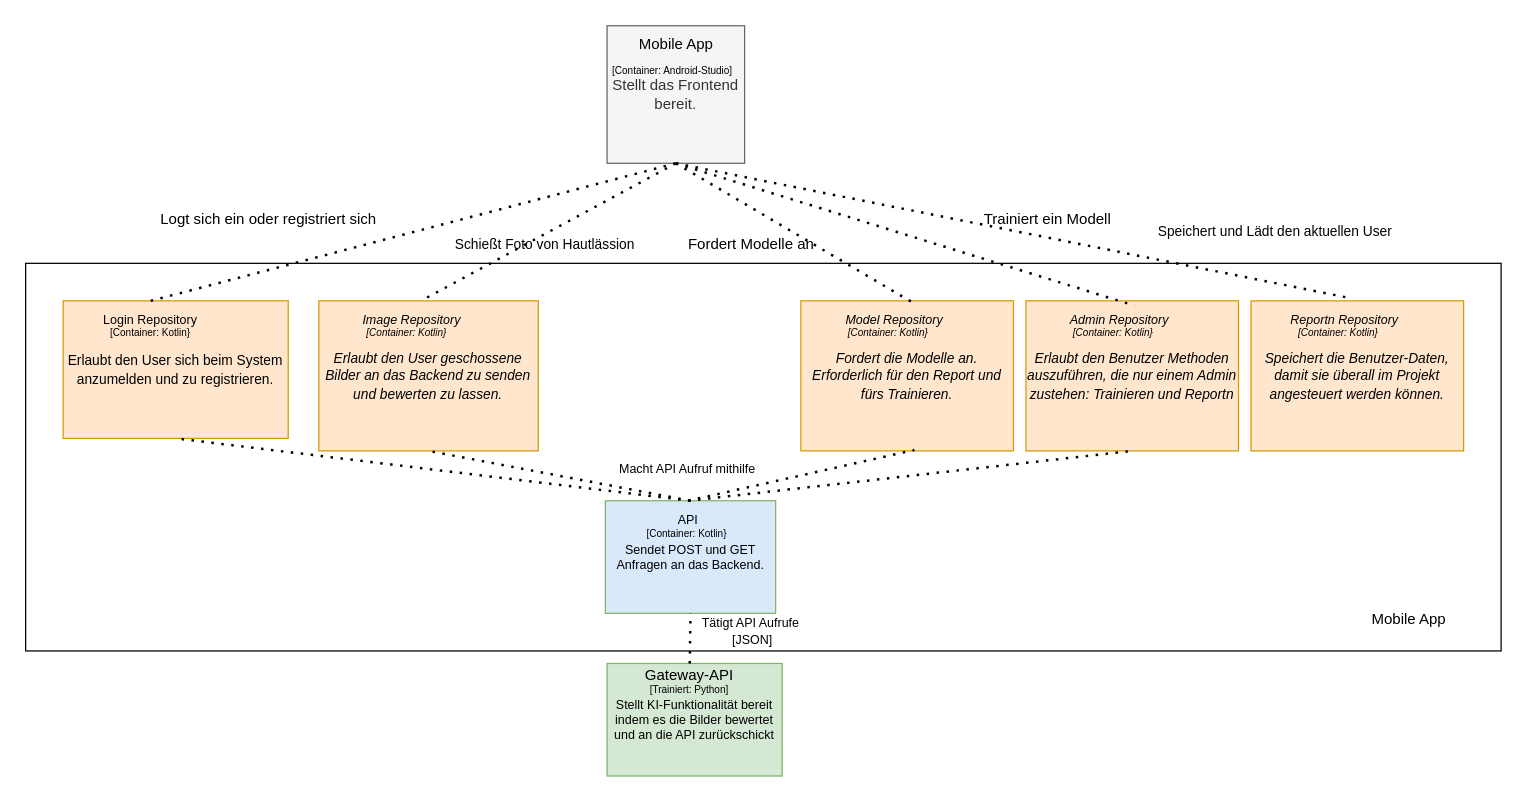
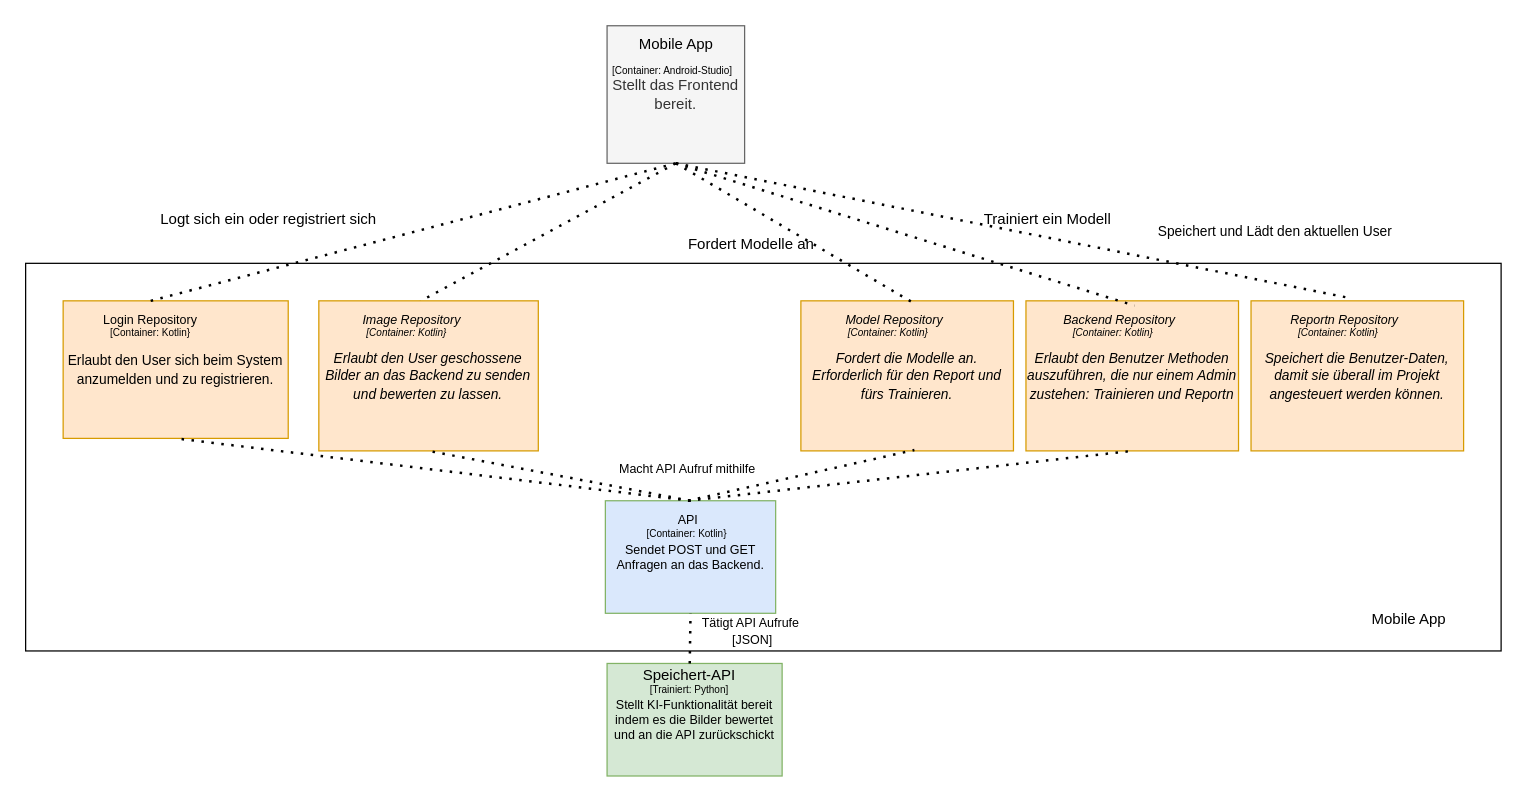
- <mxCell id="26" value="&lt;font style=&quot;font-size: 11px;&quot;&gt;Schießt Foto von Hautlässion&lt;/font&gt;" style="text;html=1;align=center;verticalAlign=middle;resizable=0;points=[];autosize=1;strokeColor=none;fillColor=none;" parent="1" vertex="1"><mxGeometry x="350" y="180" width="170" height="30" as="geometry" /></mxCell>
- <mxCell id="32" value="&lt;font size=&quot;1&quot;&gt;Admin Repository&lt;/font&gt;" style="text;html=1;align=center;verticalAlign=middle;whiteSpace=wrap;rounded=0;fontSize=9;fontStyle=2" vertex="1" parent="1"><mxGeometry x="825" y="240" width="140" height="30" as="geometry" /></mxCell>
+ <mxCell id="32" value="&lt;font size=&quot;1&quot;&gt;Backend Repository&lt;/font&gt;" style="text;html=1;align=center;verticalAlign=middle;whiteSpace=wrap;rounded=0;fontSize=9;fontStyle=2" vertex="1" parent="1"><mxGeometry x="825" y="240" width="140" height="30" as="geometry" /></mxCell>
- <mxCell id="14" value="&lt;font style=&quot;font-size: 12px;&quot;&gt;Gateway-API&lt;/font&gt;" style="text;html=1;align=center;verticalAlign=middle;whiteSpace=wrap;rounded=0;fontSize=9;" parent="1" vertex="1"><mxGeometry x="495" y="530" width="112.24" height="20" as="geometry" /></mxCell>
+ <mxCell id="14" value="&lt;font style=&quot;font-size: 12px;&quot;&gt;Speichert-API&lt;/font&gt;" style="text;html=1;align=center;verticalAlign=middle;whiteSpace=wrap;rounded=0;fontSize=9;" parent="1" vertex="1"><mxGeometry x="495" y="530" width="112.24" height="20" as="geometry" /></mxCell>
